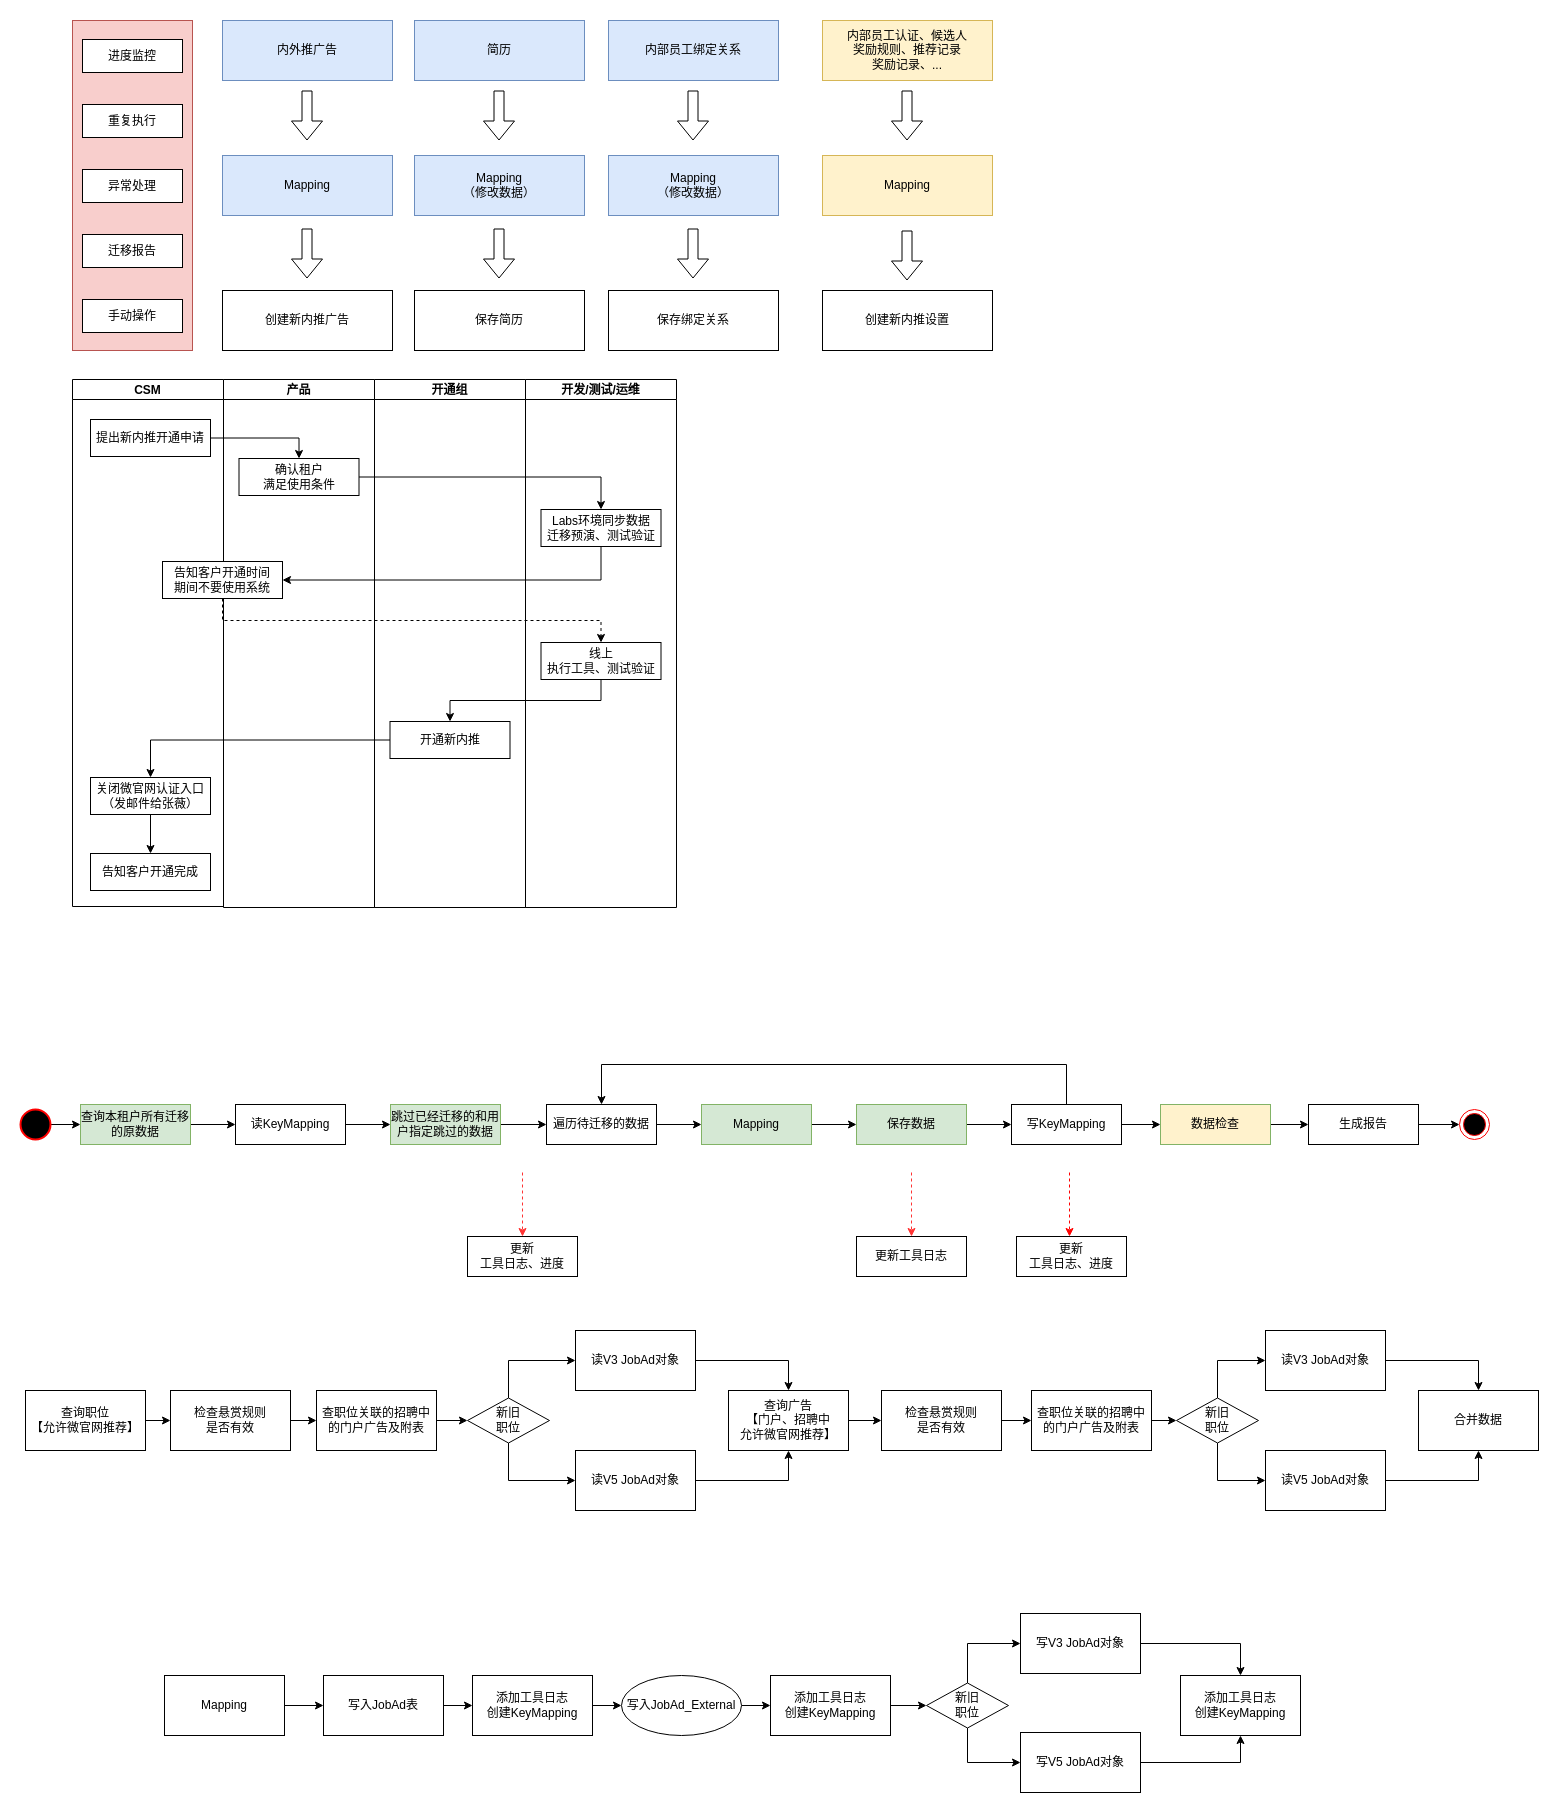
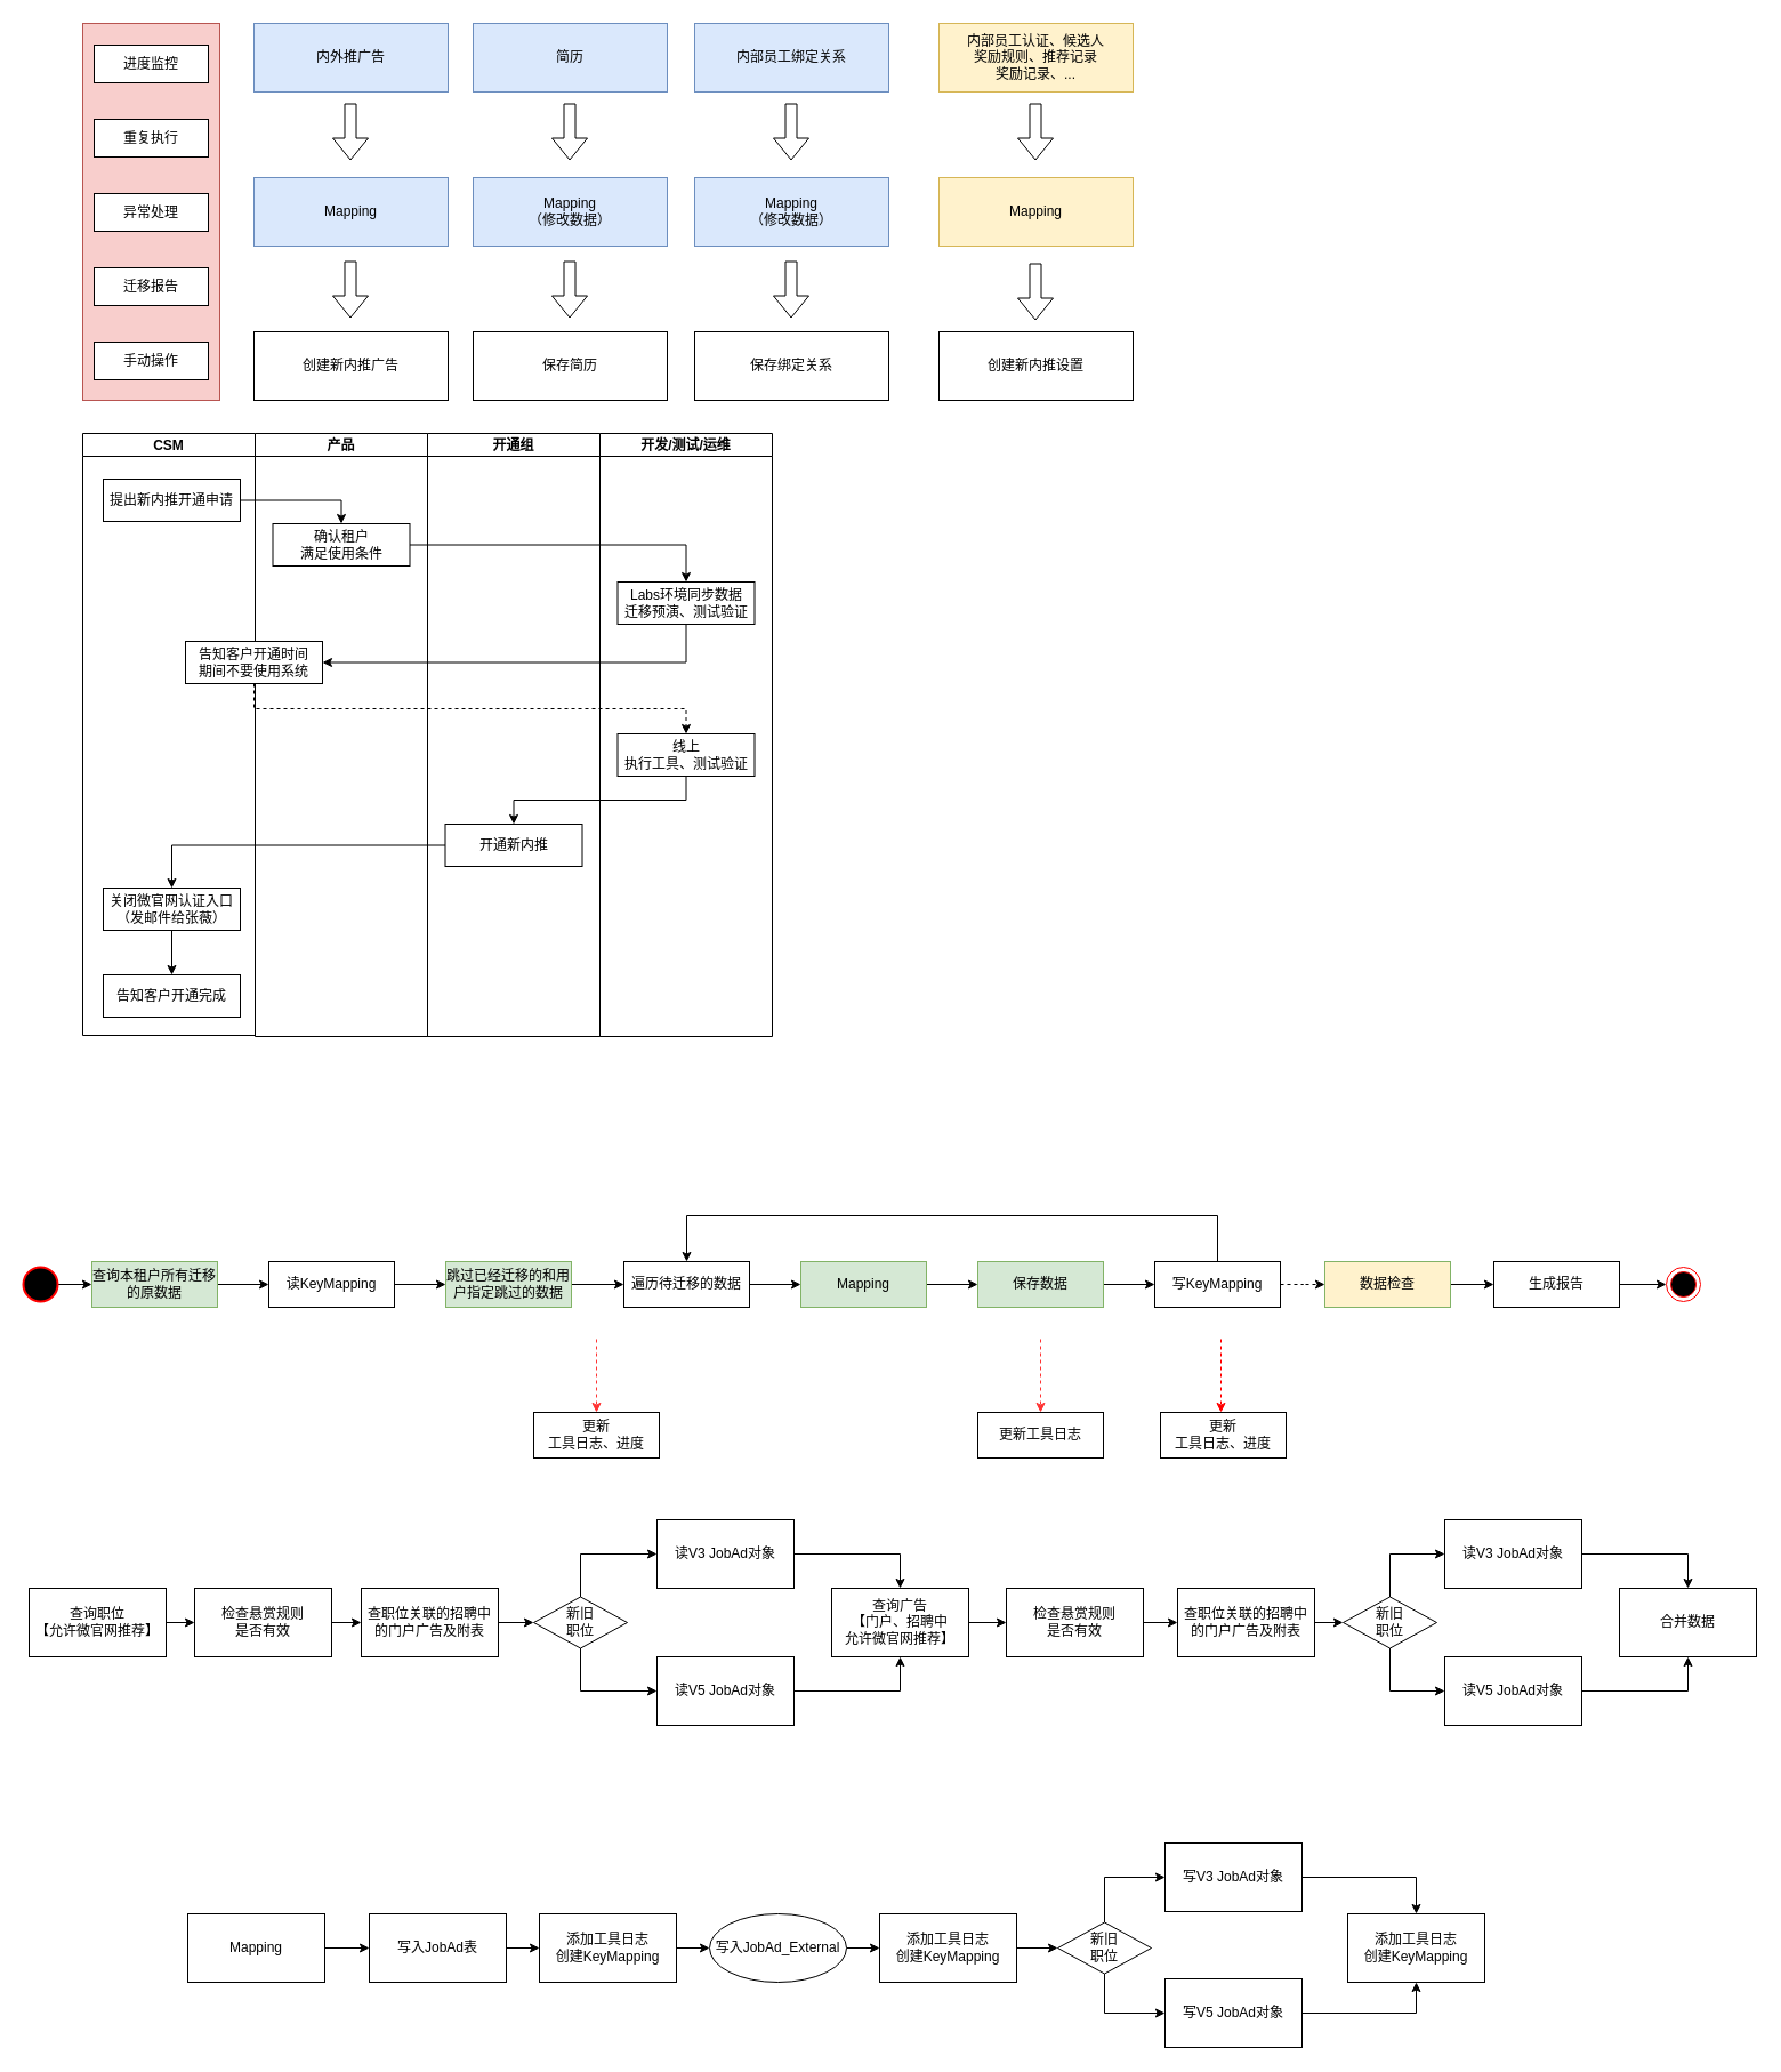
- <mxCell id="57" value="" style="edgeStyle=orthogonalEdgeStyle;rounded=0;orthogonalLoop=1;jettySize=auto;html=1;" parent="1" source="58" target="74" edge="1"><mxGeometry relative="1" as="geometry" /></mxCell>
+ <mxCell id="57" value="" style="edgeStyle=orthogonalEdgeStyle;rounded=0;orthogonalLoop=1;jettySize=auto;html=1;dashed=1;" parent="1" source="58" target="74" edge="1"><mxGeometry relative="1" as="geometry" /></mxCell>
